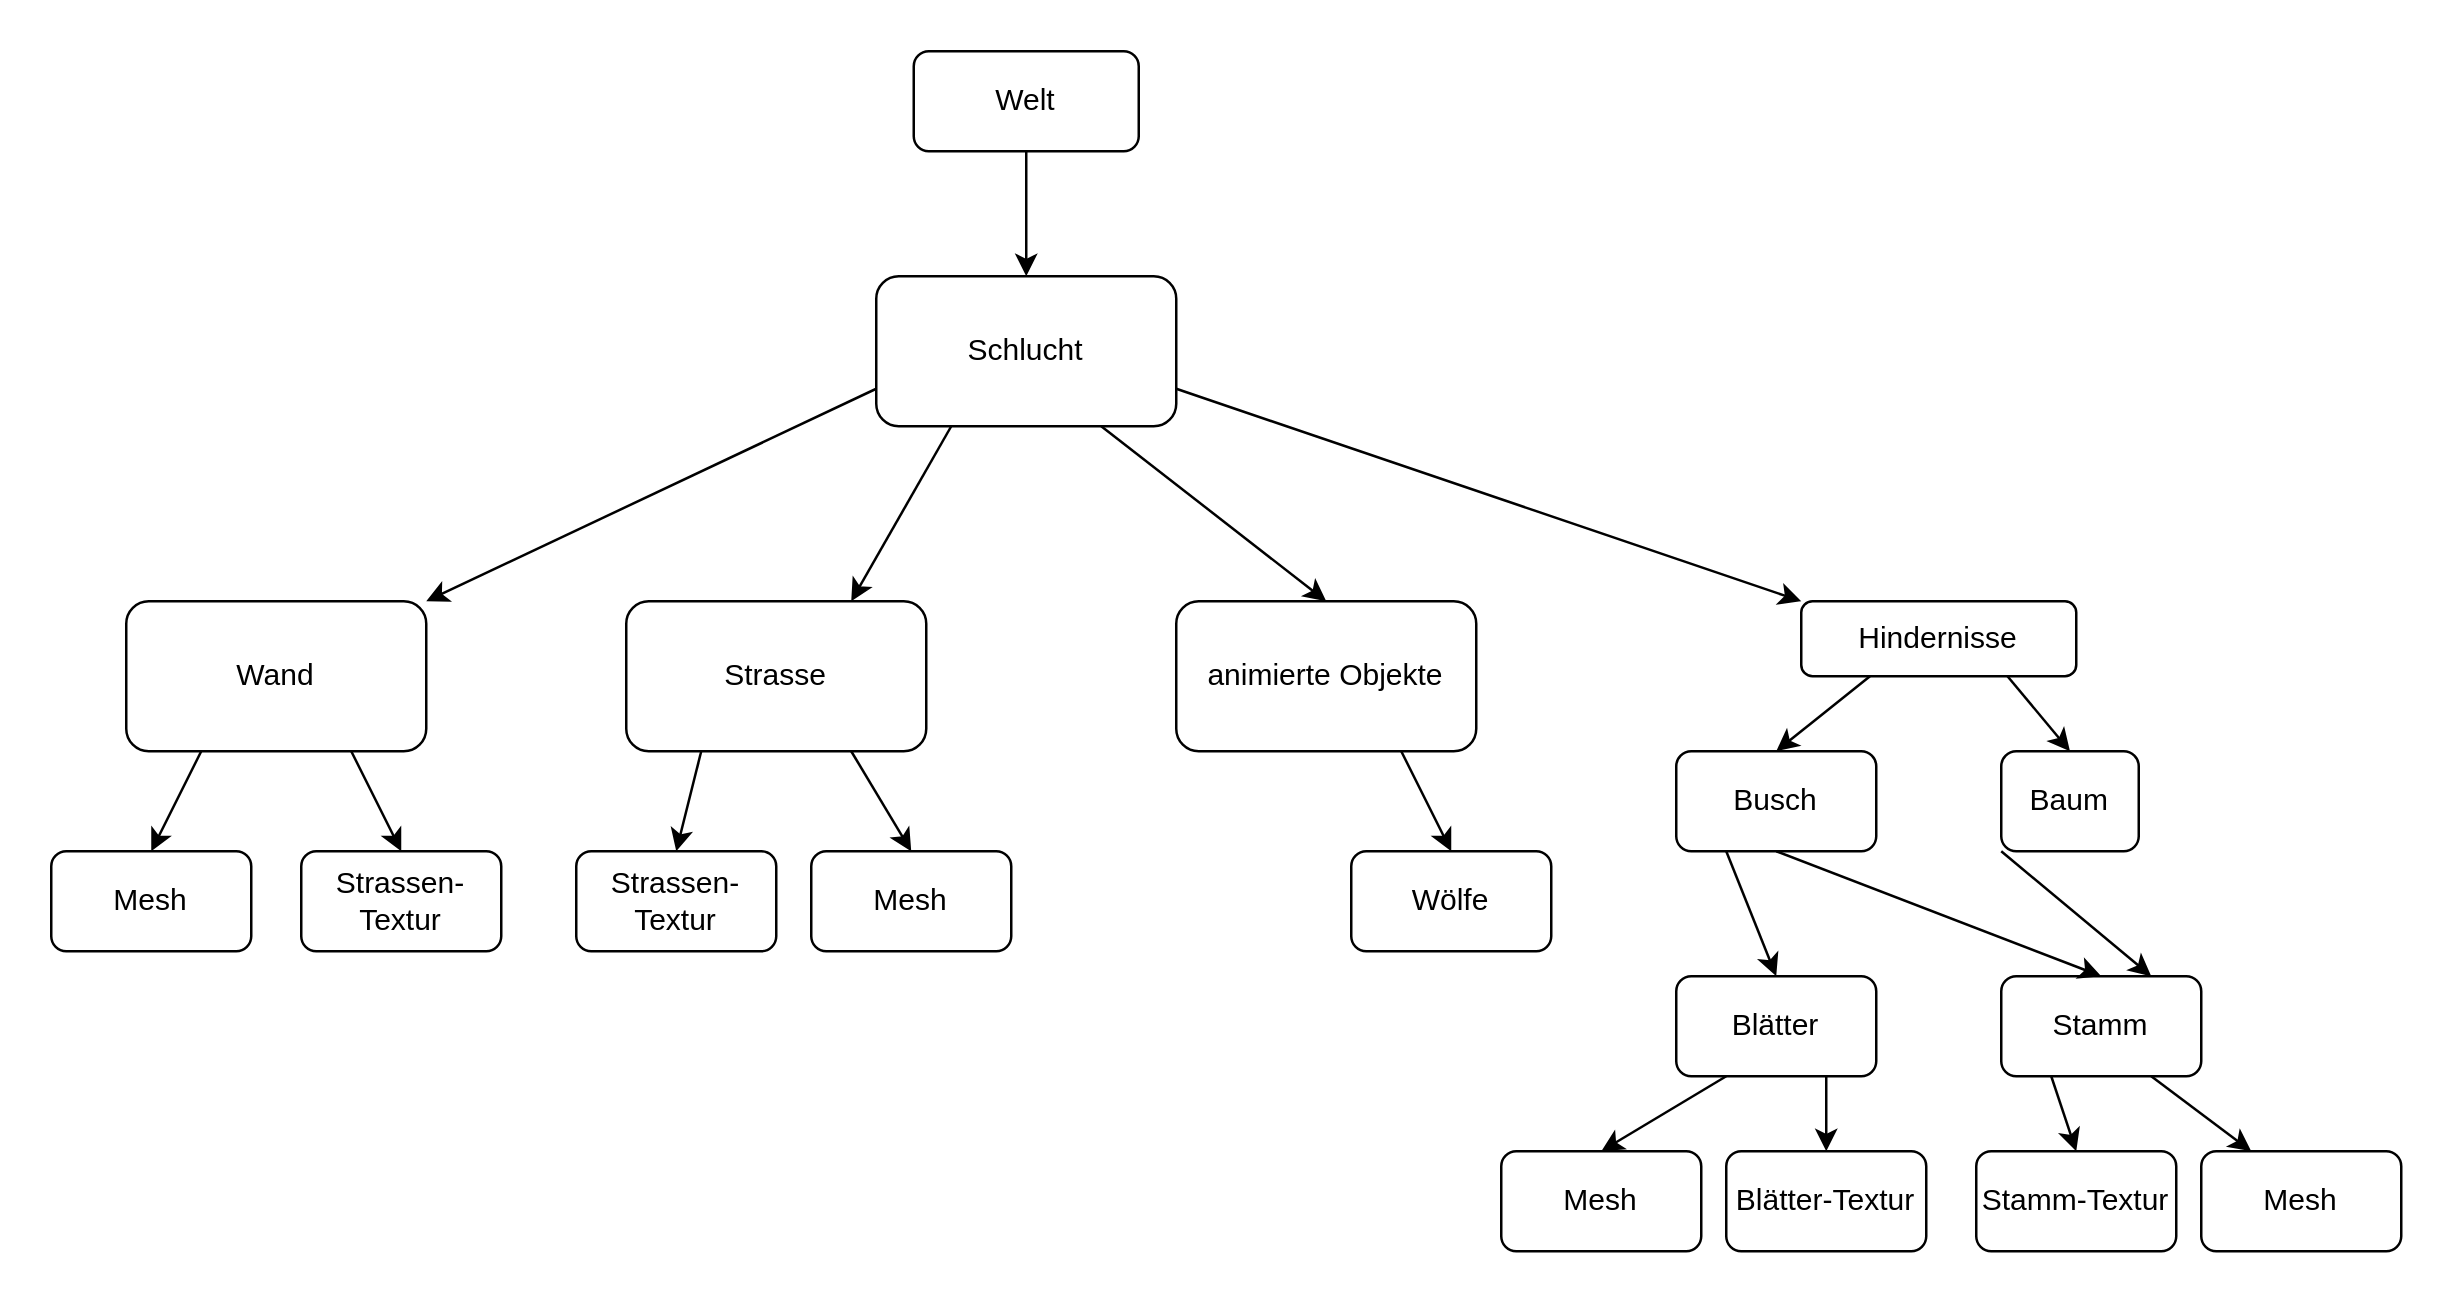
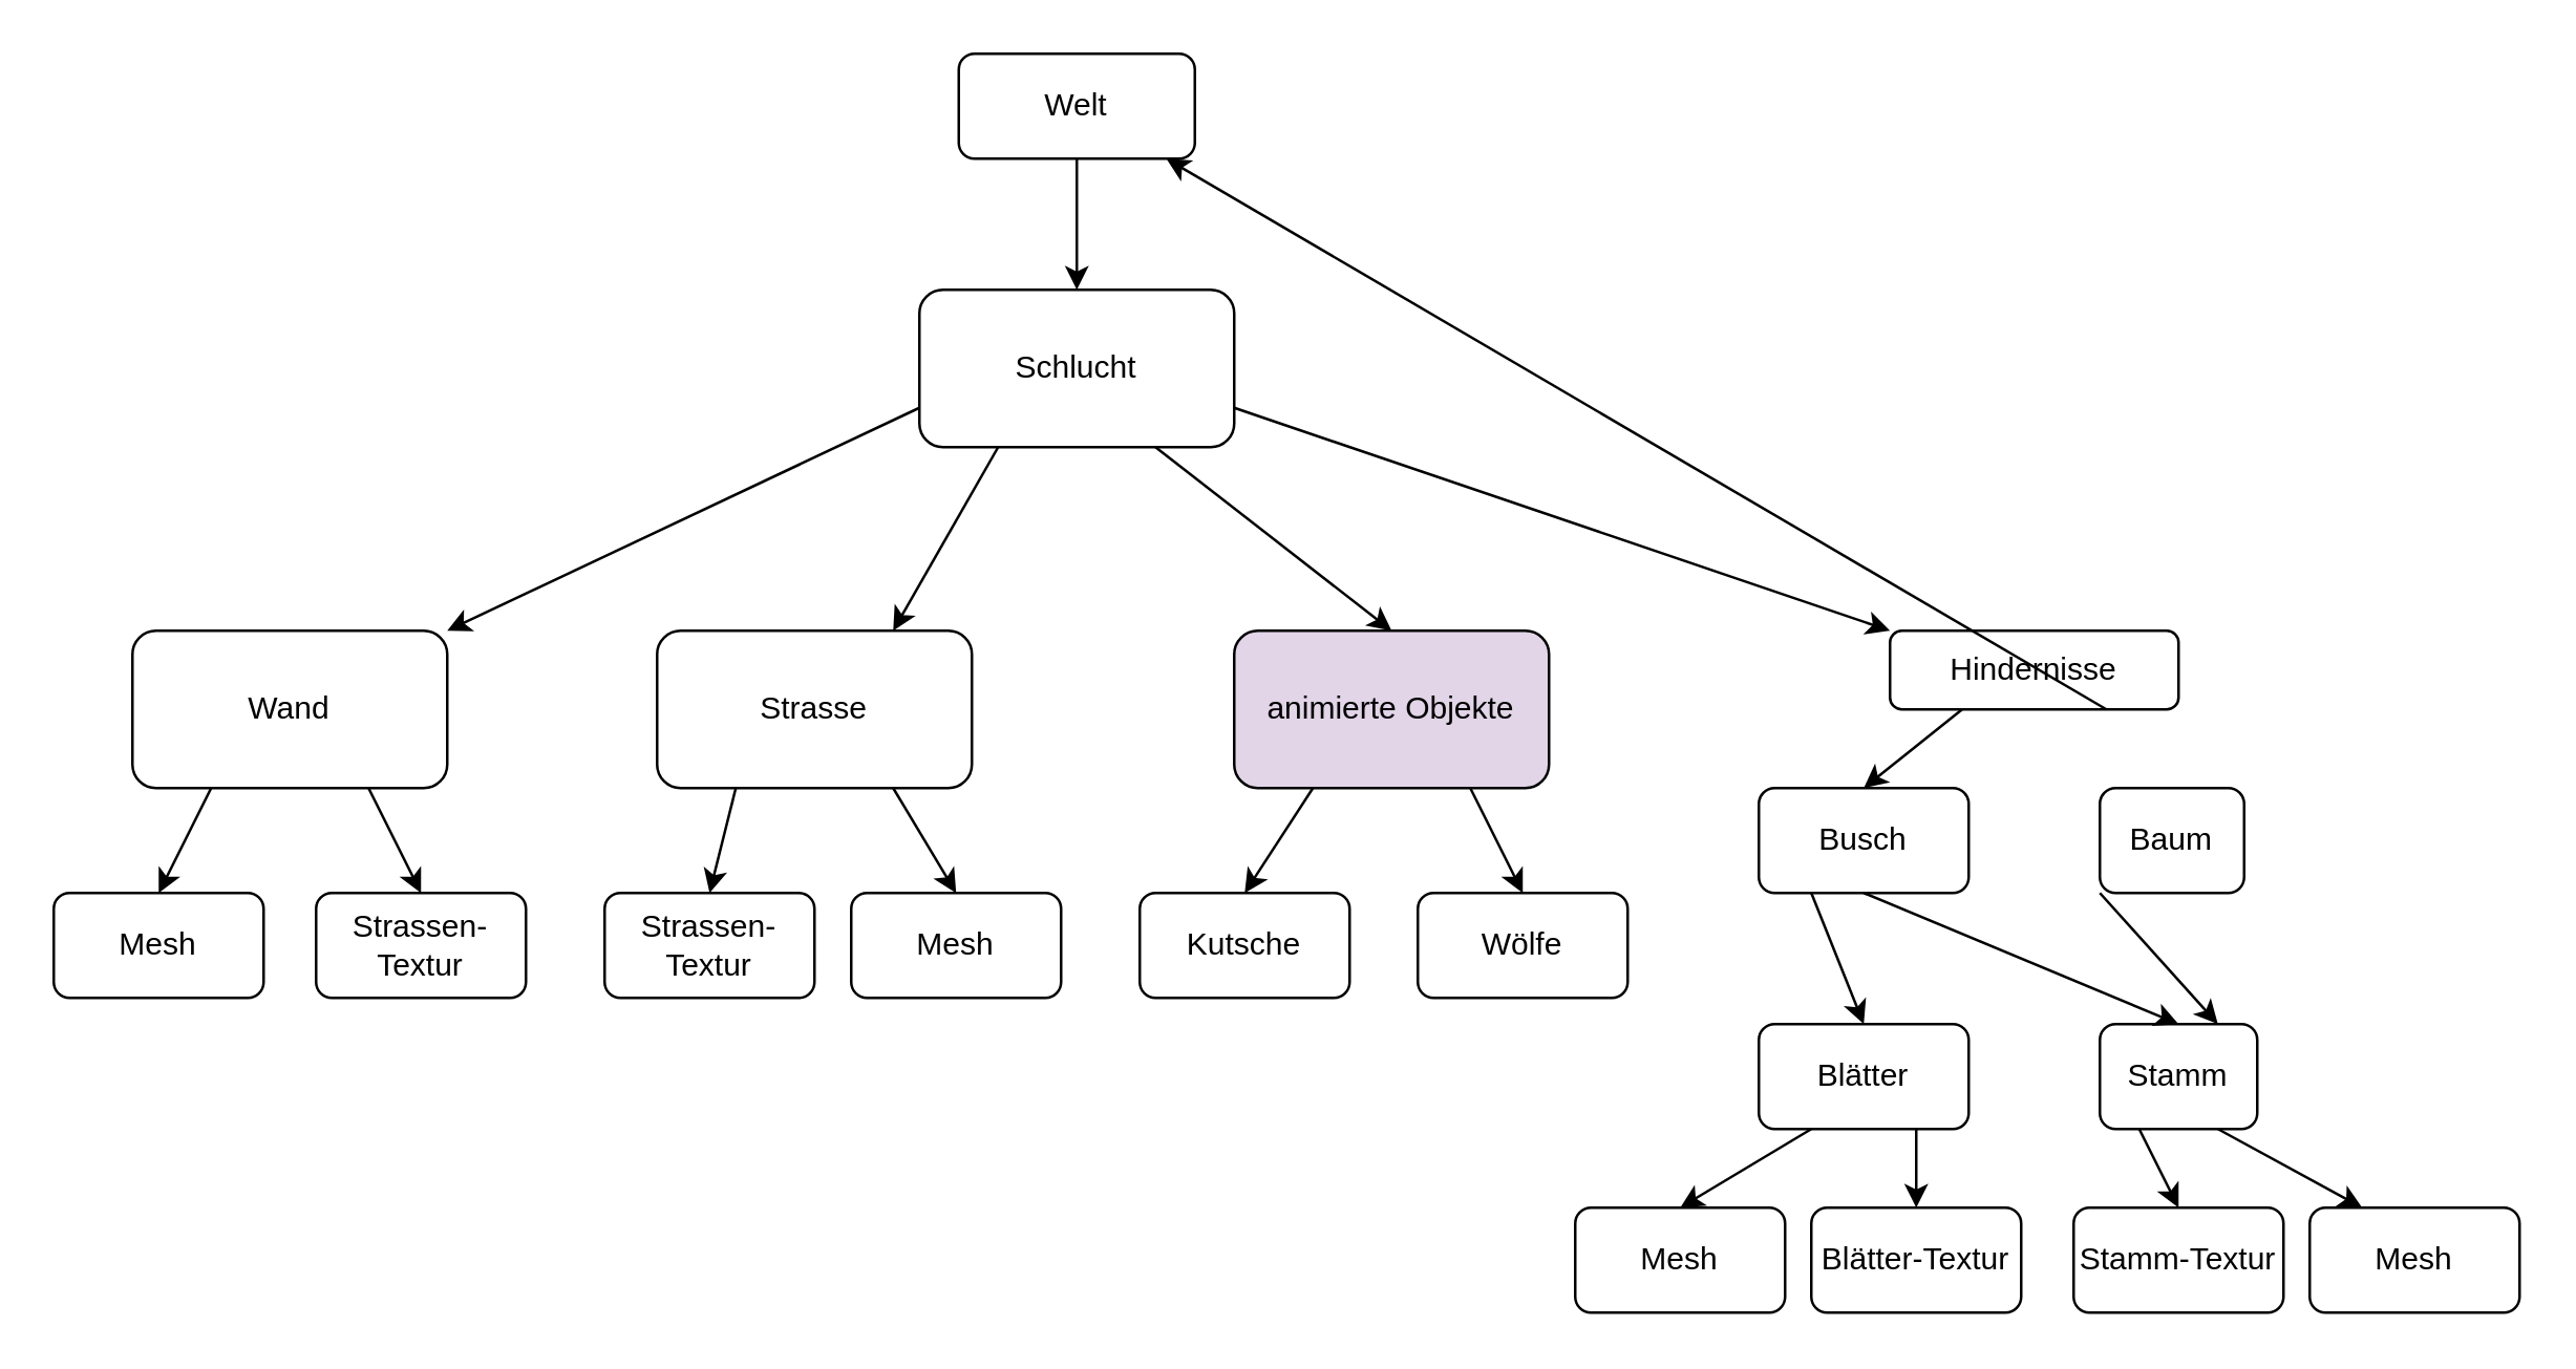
- <mxCell id="6" value="animierte Objekte" style="rounded=1;whiteSpace=wrap;html=1;" vertex="1" parent="1"><mxGeometry x="470" y="240" width="120" height="60" as="geometry" /></mxCell>
+ <mxCell id="6" value="animierte Objekte" style="rounded=1;whiteSpace=wrap;html=1;fillColor=#e1d5e7;" vertex="1" parent="1"><mxGeometry x="470" y="240" width="120" height="60" as="geometry" /></mxCell>
- <mxCell id="29" value="" style="endArrow=classic;html=1;rounded=0;exitX=0.75;exitY=1;exitDx=0;exitDy=0;entryX=0.5;entryY=0;entryDx=0;entryDy=0;" edge="1" parent="1" source="8" target="13"><mxGeometry width="50" height="50" relative="1" as="geometry"><mxPoint x="510" y="490" as="sourcePoint" /><mxPoint x="560" y="440" as="targetPoint" /></mxGeometry></mxCell>
+ <mxCell id="29" value="" style="endArrow=classic;html=1;rounded=0;exitX=0.75;exitY=1;exitDx=0;exitDy=0;" edge="1" parent="1" source="8" target="2"><mxGeometry width="50" height="50" relative="1" as="geometry"><mxPoint x="510" y="490" as="sourcePoint" /><mxPoint x="560" y="440" as="targetPoint" /></mxGeometry></mxCell>
+ <mxCell id="36" value="" style="endArrow=classic;html=1;rounded=0;exitX=0.25;exitY=1;exitDx=0;exitDy=0;entryX=0.5;entryY=0;entryDx=0;entryDy=0;" edge="1" parent="1" source="6" target="34"><mxGeometry width="50" height="50" relative="1" as="geometry"><mxPoint x="420" y="410" as="sourcePoint" /><mxPoint x="470" y="360" as="targetPoint" /></mxGeometry></mxCell>
+ <mxCell id="34" value="Kutsche" style="rounded=1;whiteSpace=wrap;html=1;" vertex="1" parent="1"><mxGeometry x="434" y="340" width="80" height="40" as="geometry" /></mxCell>
- <mxCell id="16" value="Stamm" style="rounded=1;whiteSpace=wrap;html=1;" vertex="1" parent="1"><mxGeometry x="800" y="390" width="80" height="40" as="geometry" /></mxCell>
+ <mxCell id="16" value="Stamm" style="rounded=1;whiteSpace=wrap;html=1;" vertex="1" parent="1"><mxGeometry x="800" y="390" width="60" height="40" as="geometry" /></mxCell>
